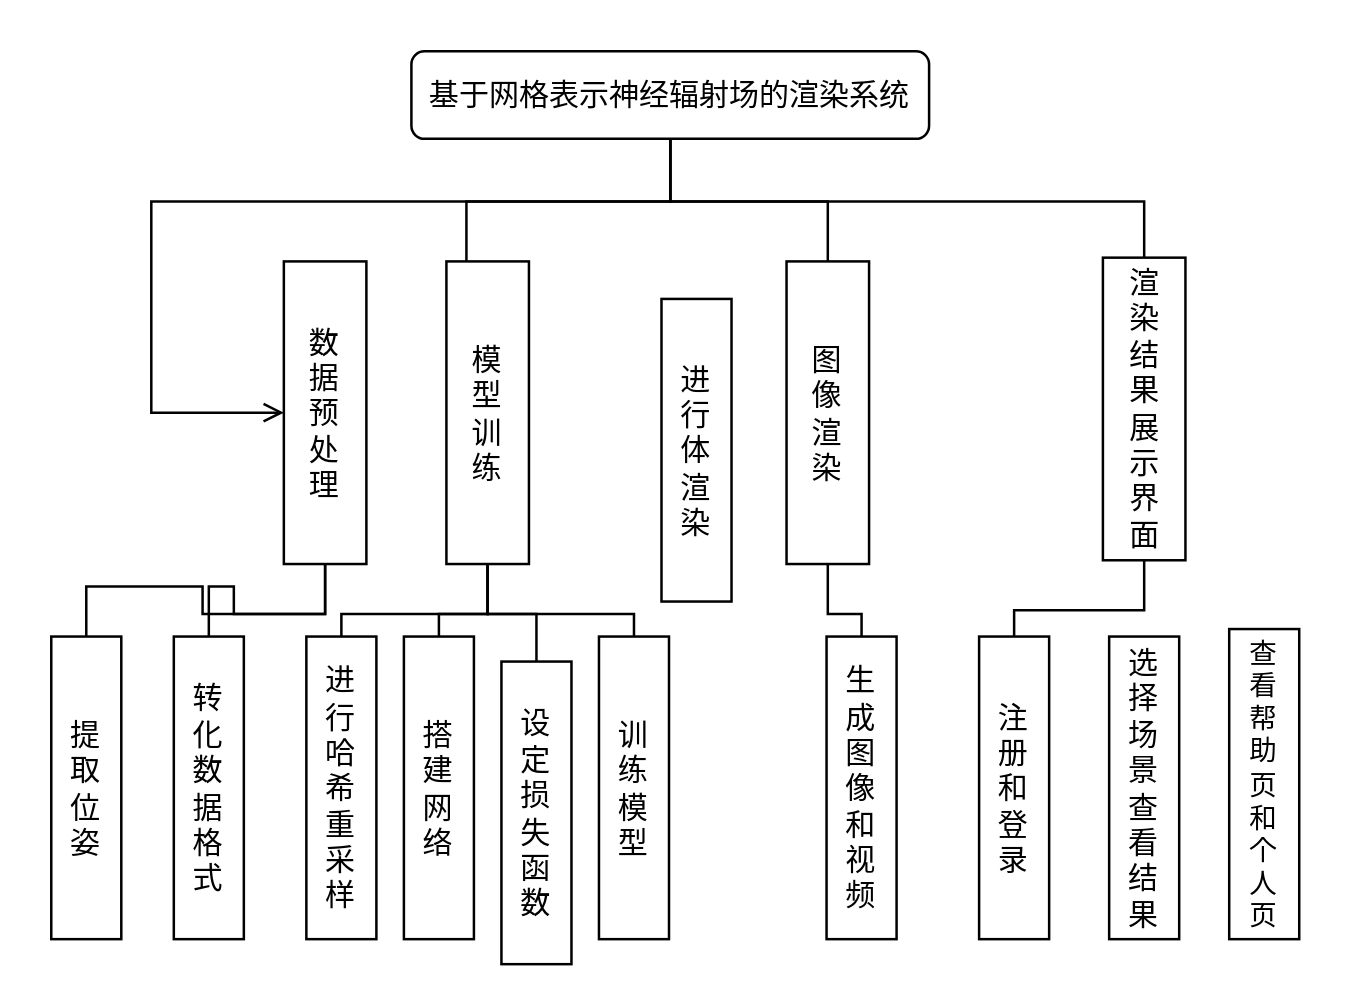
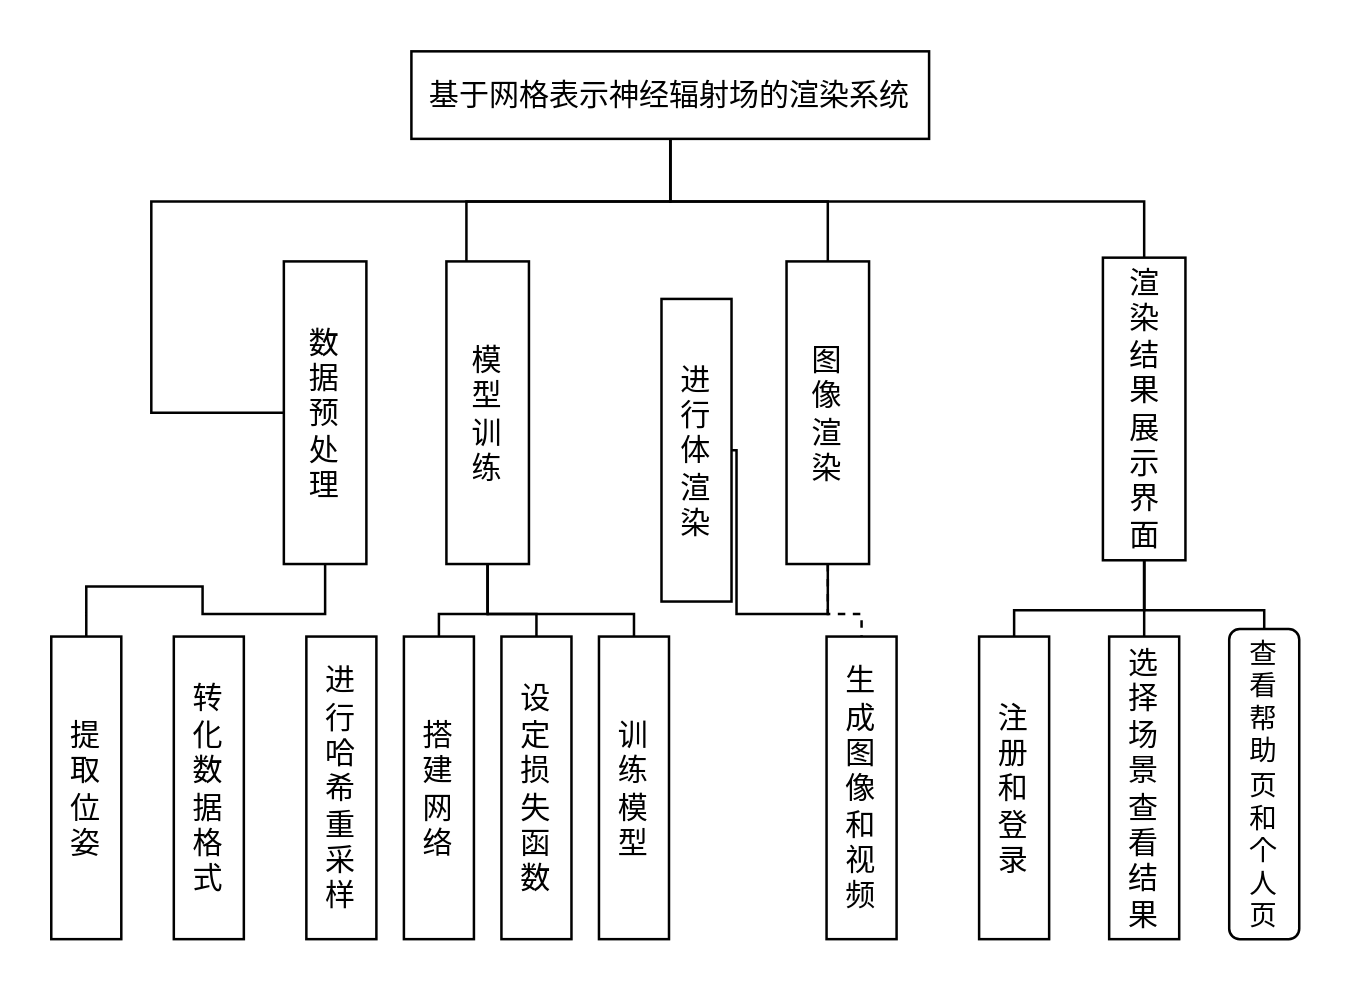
- <mxCell id="6" value="&lt;p&gt;&lt;font style=&quot;font-size: 12px;&quot; face=&quot;宋体&quot;&gt;基于网格表示神经辐射场的渲染系统&lt;/font&gt;&lt;/p&gt;" style="whiteSpace=wrap;html=1;rounded=1;" vertex="1" parent="1"><mxGeometry x="164" y="20" width="207" height="35" as="geometry" /></mxCell>
+ <mxCell id="6" value="&lt;p&gt;&lt;font style=&quot;font-size: 12px;&quot; face=&quot;宋体&quot;&gt;基于网格表示神经辐射场的渲染系统&lt;/font&gt;&lt;/p&gt;" style="rounded=0;whiteSpace=wrap;html=1;" vertex="1" parent="1"><mxGeometry x="164" y="20" width="207" height="35" as="geometry" /></mxCell>
- <mxCell id="5" style="edgeStyle=orthogonalEdgeStyle;rounded=0;orthogonalLoop=1;jettySize=auto;html=1;exitX=0.5;exitY=1;exitDx=0;exitDy=0;endArrow=open;endFill=0;" edge="1" parent="1" source="6" target="9"><mxGeometry relative="1" as="geometry"><Array as="points"><mxPoint x="268" y="80" /><mxPoint x="60" y="80" /></Array></mxGeometry></mxCell>
+ <mxCell id="5" style="edgeStyle=orthogonalEdgeStyle;rounded=0;orthogonalLoop=1;jettySize=auto;html=1;exitX=0.5;exitY=1;exitDx=0;exitDy=0;endArrow=none;endFill=0;" edge="1" parent="1" source="6" target="9"><mxGeometry relative="1" as="geometry"><Array as="points"><mxPoint x="268" y="80" /><mxPoint x="60" y="80" /></Array></mxGeometry></mxCell>
+ <mxCell id="19" style="edgeStyle=orthogonalEdgeStyle;rounded=0;orthogonalLoop=1;jettySize=auto;html=1;exitX=0.5;exitY=1;exitDx=0;exitDy=0;endArrow=none;endFill=0;" edge="1" parent="1" source="21" target="28"><mxGeometry relative="1" as="geometry" /></mxCell>
- <mxCell id="8" style="edgeStyle=orthogonalEdgeStyle;rounded=0;orthogonalLoop=1;jettySize=auto;html=1;exitX=0.5;exitY=1;exitDx=0;exitDy=0;endArrow=none;endFill=0;" edge="1" parent="1" source="9" target="23"><mxGeometry relative="1" as="geometry" /></mxCell>
+ <mxCell id="16" style="edgeStyle=orthogonalEdgeStyle;rounded=0;orthogonalLoop=1;jettySize=auto;html=1;exitX=0.5;exitY=1;exitDx=0;exitDy=0;endArrow=none;endFill=0;" edge="1" parent="1" source="18" target="32"><mxGeometry relative="1" as="geometry"><Array as="points"><mxPoint x="457" y="243.5" /><mxPoint x="505" y="243.5" /></Array></mxGeometry></mxCell>
- <mxCell id="12" style="edgeStyle=orthogonalEdgeStyle;rounded=0;orthogonalLoop=1;jettySize=auto;html=1;exitX=0.5;exitY=1;exitDx=0;exitDy=0;endArrow=none;endFill=0;" edge="1" parent="1" source="14" target="24"><mxGeometry relative="1" as="geometry"><Array as="points"><mxPoint x="195" y="245" /><mxPoint x="136" y="245" /></Array></mxGeometry></mxCell>
- <mxCell id="20" style="edgeStyle=orthogonalEdgeStyle;rounded=0;orthogonalLoop=1;jettySize=auto;html=1;exitX=0.5;exitY=1;exitDx=0;exitDy=0;endArrow=none;endFill=0;" edge="1" parent="1" source="21" target="29"><mxGeometry relative="1" as="geometry" /></mxCell>
+ <mxCell id="20" style="edgeStyle=orthogonalEdgeStyle;rounded=0;orthogonalLoop=1;jettySize=auto;html=1;exitX=0.5;exitY=1;exitDx=0;exitDy=0;endArrow=none;endFill=0;dashed=1;" edge="1" parent="1" source="21" target="29"><mxGeometry relative="1" as="geometry" /></mxCell>
+ <mxCell id="15" style="edgeStyle=orthogonalEdgeStyle;rounded=0;orthogonalLoop=1;jettySize=auto;html=1;exitX=0.5;exitY=1;exitDx=0;exitDy=0;endArrow=none;endFill=0;" edge="1" parent="1" source="18" target="31"><mxGeometry relative="1" as="geometry" /></mxCell>
- <mxCell id="32" value="&lt;font style=&quot;font-size: 11px;&quot; face=&quot;宋体&quot;&gt;查&lt;/font&gt;&lt;div style=&quot;font-size: 11px;&quot;&gt;&lt;font style=&quot;font-size: 11px;&quot; face=&quot;宋体&quot;&gt;看&lt;/font&gt;&lt;/div&gt;&lt;div style=&quot;font-size: 11px;&quot;&gt;&lt;font style=&quot;font-size: 11px;&quot; face=&quot;宋体&quot;&gt;帮&lt;/font&gt;&lt;/div&gt;&lt;div style=&quot;font-size: 11px;&quot;&gt;&lt;font style=&quot;font-size: 11px;&quot; face=&quot;宋体&quot;&gt;助&lt;/font&gt;&lt;/div&gt;&lt;div style=&quot;font-size: 11px;&quot;&gt;&lt;font style=&quot;font-size: 11px;&quot; face=&quot;宋体&quot;&gt;页&lt;/font&gt;&lt;/div&gt;&lt;div style=&quot;font-size: 11px;&quot;&gt;&lt;font style=&quot;font-size: 11px;&quot; face=&quot;宋体&quot;&gt;和&lt;/font&gt;&lt;/div&gt;&lt;div style=&quot;font-size: 11px;&quot;&gt;&lt;font style=&quot;font-size: 11px;&quot; face=&quot;宋体&quot;&gt;个&lt;/font&gt;&lt;/div&gt;&lt;div style=&quot;font-size: 11px;&quot;&gt;&lt;font style=&quot;font-size: 11px;&quot; face=&quot;宋体&quot;&gt;人&lt;/font&gt;&lt;/div&gt;&lt;div style=&quot;font-size: 11px;&quot;&gt;&lt;font style=&quot;font-size: 11px;&quot; face=&quot;宋体&quot;&gt;页&lt;/font&gt;&lt;/div&gt;" style="rounded=0;whiteSpace=wrap;html=1;" vertex="1" parent="1"><mxGeometry x="491" y="251" width="28" height="124" as="geometry" /></mxCell>
+ <mxCell id="32" value="&lt;font style=&quot;font-size: 11px;&quot; face=&quot;宋体&quot;&gt;查&lt;/font&gt;&lt;div style=&quot;font-size: 11px;&quot;&gt;&lt;font style=&quot;font-size: 11px;&quot; face=&quot;宋体&quot;&gt;看&lt;/font&gt;&lt;/div&gt;&lt;div style=&quot;font-size: 11px;&quot;&gt;&lt;font style=&quot;font-size: 11px;&quot; face=&quot;宋体&quot;&gt;帮&lt;/font&gt;&lt;/div&gt;&lt;div style=&quot;font-size: 11px;&quot;&gt;&lt;font style=&quot;font-size: 11px;&quot; face=&quot;宋体&quot;&gt;助&lt;/font&gt;&lt;/div&gt;&lt;div style=&quot;font-size: 11px;&quot;&gt;&lt;font style=&quot;font-size: 11px;&quot; face=&quot;宋体&quot;&gt;页&lt;/font&gt;&lt;/div&gt;&lt;div style=&quot;font-size: 11px;&quot;&gt;&lt;font style=&quot;font-size: 11px;&quot; face=&quot;宋体&quot;&gt;和&lt;/font&gt;&lt;/div&gt;&lt;div style=&quot;font-size: 11px;&quot;&gt;&lt;font style=&quot;font-size: 11px;&quot; face=&quot;宋体&quot;&gt;个&lt;/font&gt;&lt;/div&gt;&lt;div style=&quot;font-size: 11px;&quot;&gt;&lt;font style=&quot;font-size: 11px;&quot; face=&quot;宋体&quot;&gt;人&lt;/font&gt;&lt;/div&gt;&lt;div style=&quot;font-size: 11px;&quot;&gt;&lt;font style=&quot;font-size: 11px;&quot; face=&quot;宋体&quot;&gt;页&lt;/font&gt;&lt;/div&gt;" style="whiteSpace=wrap;html=1;rounded=1;" vertex="1" parent="1"><mxGeometry x="491" y="251" width="28" height="124" as="geometry" /></mxCell>
- <mxCell id="26" value="&lt;font style=&quot;font-size: 12px;&quot; face=&quot;宋体&quot;&gt;设&lt;/font&gt;&lt;div style=&quot;&quot;&gt;&lt;font style=&quot;font-size: 12px;&quot; face=&quot;宋体&quot;&gt;定&lt;/font&gt;&lt;/div&gt;&lt;div style=&quot;&quot;&gt;&lt;font style=&quot;font-size: 12px;&quot; face=&quot;宋体&quot;&gt;损&lt;/font&gt;&lt;/div&gt;&lt;div style=&quot;&quot;&gt;&lt;font style=&quot;font-size: 12px;&quot; face=&quot;宋体&quot;&gt;失&lt;/font&gt;&lt;/div&gt;&lt;div style=&quot;&quot;&gt;&lt;font style=&quot;font-size: 12px;&quot; face=&quot;宋体&quot;&gt;函&lt;/font&gt;&lt;/div&gt;&lt;div style=&quot;&quot;&gt;&lt;font style=&quot;font-size: 12px;&quot; face=&quot;宋体&quot;&gt;数&lt;/font&gt;&lt;/div&gt;" style="rounded=0;whiteSpace=wrap;html=1;" vertex="1" parent="1"><mxGeometry x="200" y="264" width="28" height="121" as="geometry" /></mxCell>
+ <mxCell id="26" value="&lt;font style=&quot;font-size: 12px;&quot; face=&quot;宋体&quot;&gt;设&lt;/font&gt;&lt;div style=&quot;&quot;&gt;&lt;font style=&quot;font-size: 12px;&quot; face=&quot;宋体&quot;&gt;定&lt;/font&gt;&lt;/div&gt;&lt;div style=&quot;&quot;&gt;&lt;font style=&quot;font-size: 12px;&quot; face=&quot;宋体&quot;&gt;损&lt;/font&gt;&lt;/div&gt;&lt;div style=&quot;&quot;&gt;&lt;font style=&quot;font-size: 12px;&quot; face=&quot;宋体&quot;&gt;失&lt;/font&gt;&lt;/div&gt;&lt;div style=&quot;&quot;&gt;&lt;font style=&quot;font-size: 12px;&quot; face=&quot;宋体&quot;&gt;函&lt;/font&gt;&lt;/div&gt;&lt;div style=&quot;&quot;&gt;&lt;font style=&quot;font-size: 12px;&quot; face=&quot;宋体&quot;&gt;数&lt;/font&gt;&lt;/div&gt;" style="rounded=0;whiteSpace=wrap;html=1;" vertex="1" parent="1"><mxGeometry x="200" y="254" width="28" height="121" as="geometry" /></mxCell>
